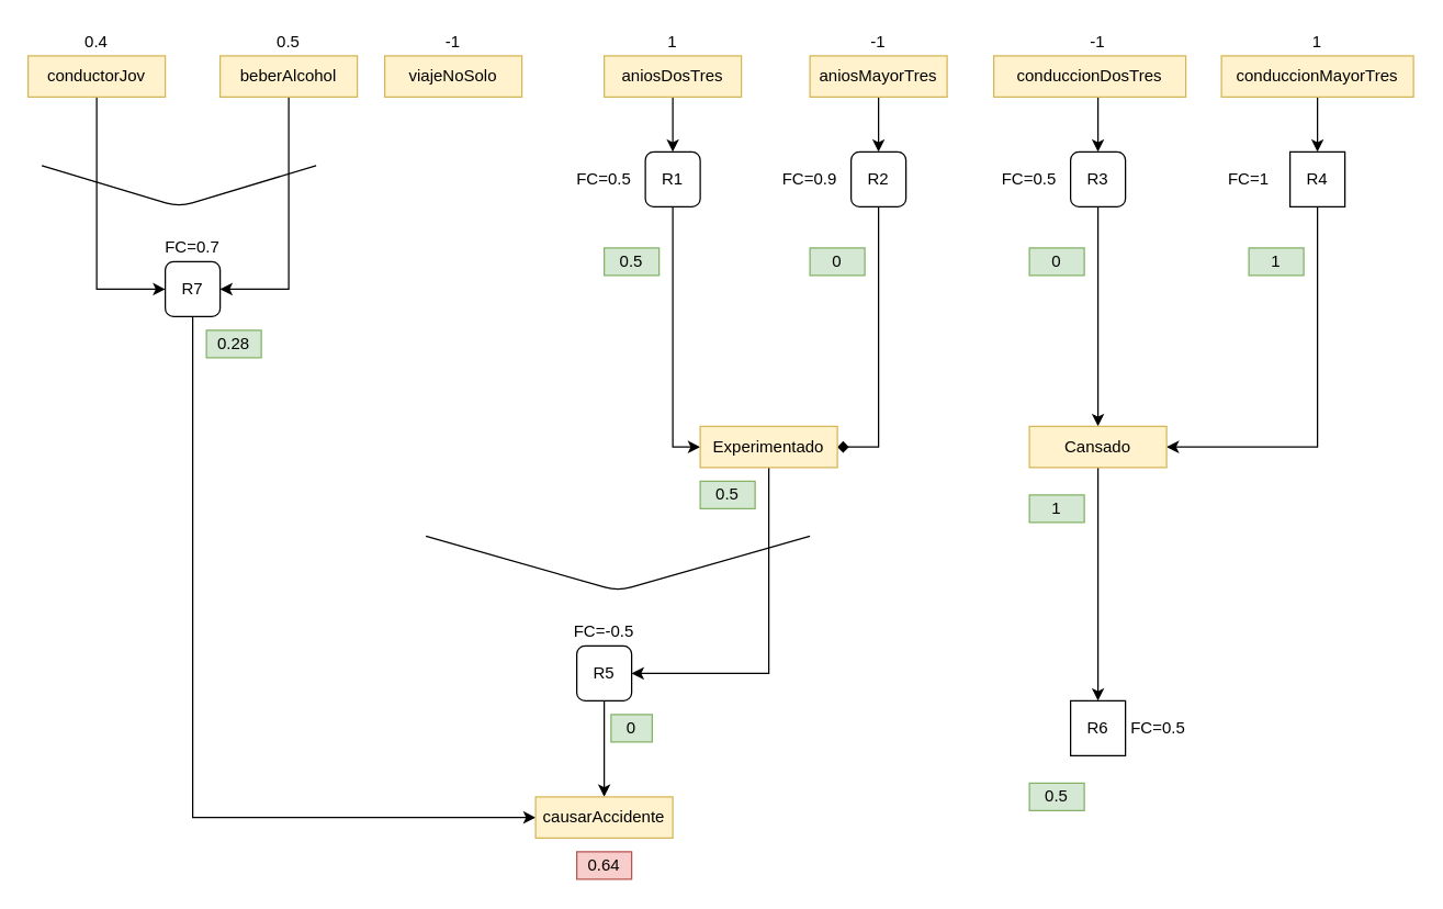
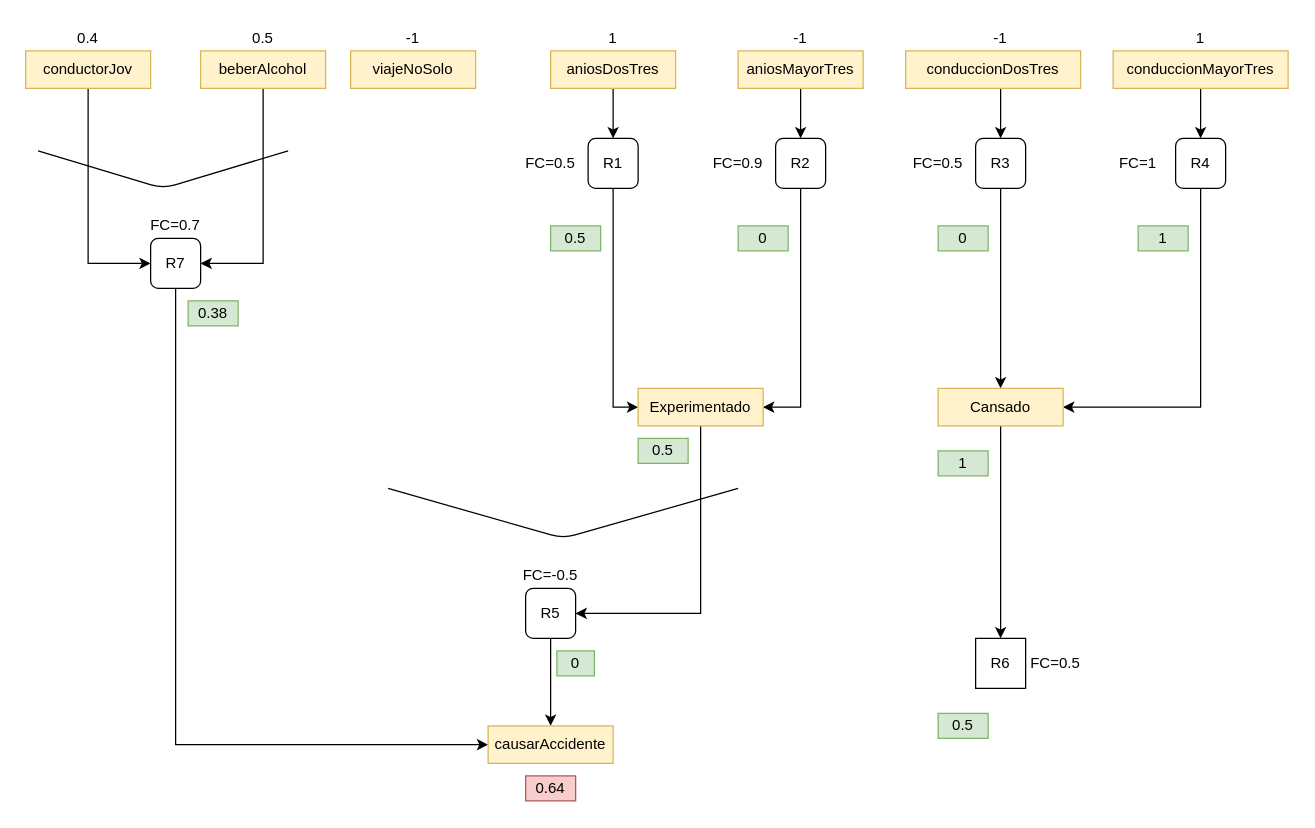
- <mxCell id="7" value="R4" style="whiteSpace=wrap;html=1;rounded=0;" parent="1" vertex="1"><mxGeometry x="940" y="110" width="40" height="40" as="geometry" /></mxCell>
+ <mxCell id="7" value="R4" style="rounded=1;whiteSpace=wrap;html=1;" parent="1" vertex="1"><mxGeometry x="940" y="110" width="40" height="40" as="geometry" /></mxCell>
- <mxCell id="49" value="0.28" style="text;html=1;strokeColor=#82b366;fillColor=#d5e8d4;align=center;verticalAlign=middle;whiteSpace=wrap;rounded=0;" parent="1" vertex="1"><mxGeometry x="150" y="240" width="40" height="20" as="geometry" /></mxCell>
+ <mxCell id="49" value="0.38" style="text;html=1;strokeColor=#82b366;fillColor=#d5e8d4;align=center;verticalAlign=middle;whiteSpace=wrap;rounded=0;" parent="1" vertex="1"><mxGeometry x="150" y="240" width="40" height="20" as="geometry" /></mxCell>
- <mxCell id="10" style="edgeStyle=orthogonalEdgeStyle;rounded=0;orthogonalLoop=1;jettySize=auto;html=1;entryX=1;entryY=0.5;entryDx=0;entryDy=0;endArrow=diamond;" parent="1" source="11" target="21" edge="1"><mxGeometry relative="1" as="geometry"><Array as="points"><mxPoint x="640" y="325" /></Array></mxGeometry></mxCell>
+ <mxCell id="10" style="edgeStyle=orthogonalEdgeStyle;rounded=0;orthogonalLoop=1;jettySize=auto;html=1;entryX=1;entryY=0.5;entryDx=0;entryDy=0;" parent="1" source="11" target="21" edge="1"><mxGeometry relative="1" as="geometry"><Array as="points"><mxPoint x="640" y="325" /></Array></mxGeometry></mxCell>
